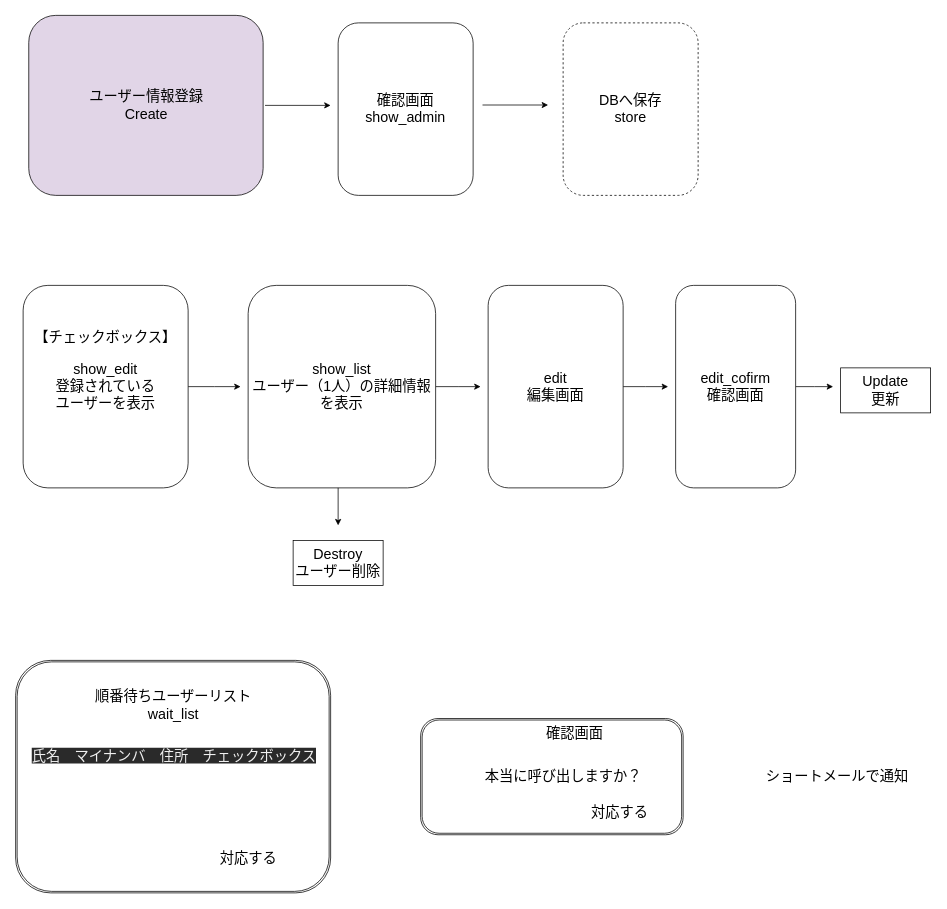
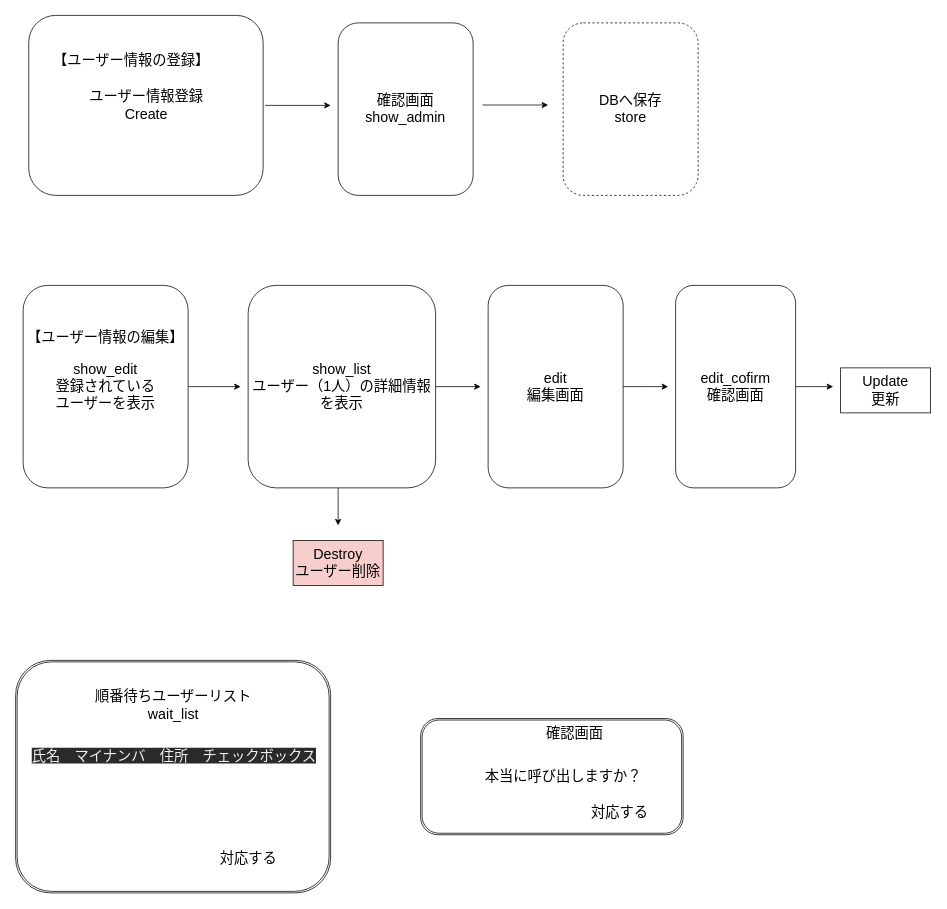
+ <mxCell id="19" value="【ユーザー情報の登録】" style="text;html=1;strokeColor=none;fillColor=none;align=center;verticalAlign=middle;whiteSpace=wrap;rounded=0;fontSize=19;" parent="1" vertex="1"><mxGeometry x="60" y="70" width="228.75" height="20" as="geometry" /></mxCell>
- <mxCell id="2" value="ユーザー情報登録&lt;br style=&quot;font-size: 19px;&quot;&gt;Create" style="rounded=1;whiteSpace=wrap;html=1;fontSize=19;fillColor=#e1d5e7;" parent="1" vertex="1"><mxGeometry x="37.5" y="20" width="312.5" height="240" as="geometry" /></mxCell>
+ <mxCell id="2" value="ユーザー情報登録&lt;br style=&quot;font-size: 19px;&quot;&gt;Create" style="rounded=1;whiteSpace=wrap;html=1;fontSize=19;" parent="1" vertex="1"><mxGeometry x="37.5" y="20" width="312.5" height="240" as="geometry" /></mxCell>
- <mxCell id="18" value="【チェックボックス】" style="text;html=1;strokeColor=none;fillColor=none;align=center;verticalAlign=middle;whiteSpace=wrap;rounded=0;fontSize=19;" parent="1" vertex="1"><mxGeometry x="20" y="440" width="240" height="20" as="geometry" /></mxCell>
+ <mxCell id="18" value="【ユーザー情報の編集】" style="text;html=1;strokeColor=none;fillColor=none;align=center;verticalAlign=middle;whiteSpace=wrap;rounded=0;fontSize=19;" parent="1" vertex="1"><mxGeometry x="20" y="440" width="240" height="20" as="geometry" /></mxCell>
- <mxCell id="16" value="Destroy&lt;br style=&quot;font-size: 19px;&quot;&gt;ユーザー削除" style="rounded=0;whiteSpace=wrap;html=1;fontSize=19;" parent="1" vertex="1"><mxGeometry x="390" y="720" width="120" height="60" as="geometry" /></mxCell>
+ <mxCell id="16" value="Destroy&lt;br style=&quot;font-size: 19px;&quot;&gt;ユーザー削除" style="rounded=0;whiteSpace=wrap;html=1;fontSize=19;fillColor=#f8cecc;" parent="1" vertex="1"><mxGeometry x="390" y="720" width="120" height="60" as="geometry" /></mxCell>
- <mxCell id="29" value="ショートメールで通知" style="text;html=1;align=center;verticalAlign=middle;resizable=0;points=[];autosize=1;fontSize=19;" parent="1" vertex="1"><mxGeometry x="1010" y="1020" width="210" height="30" as="geometry" /></mxCell>
